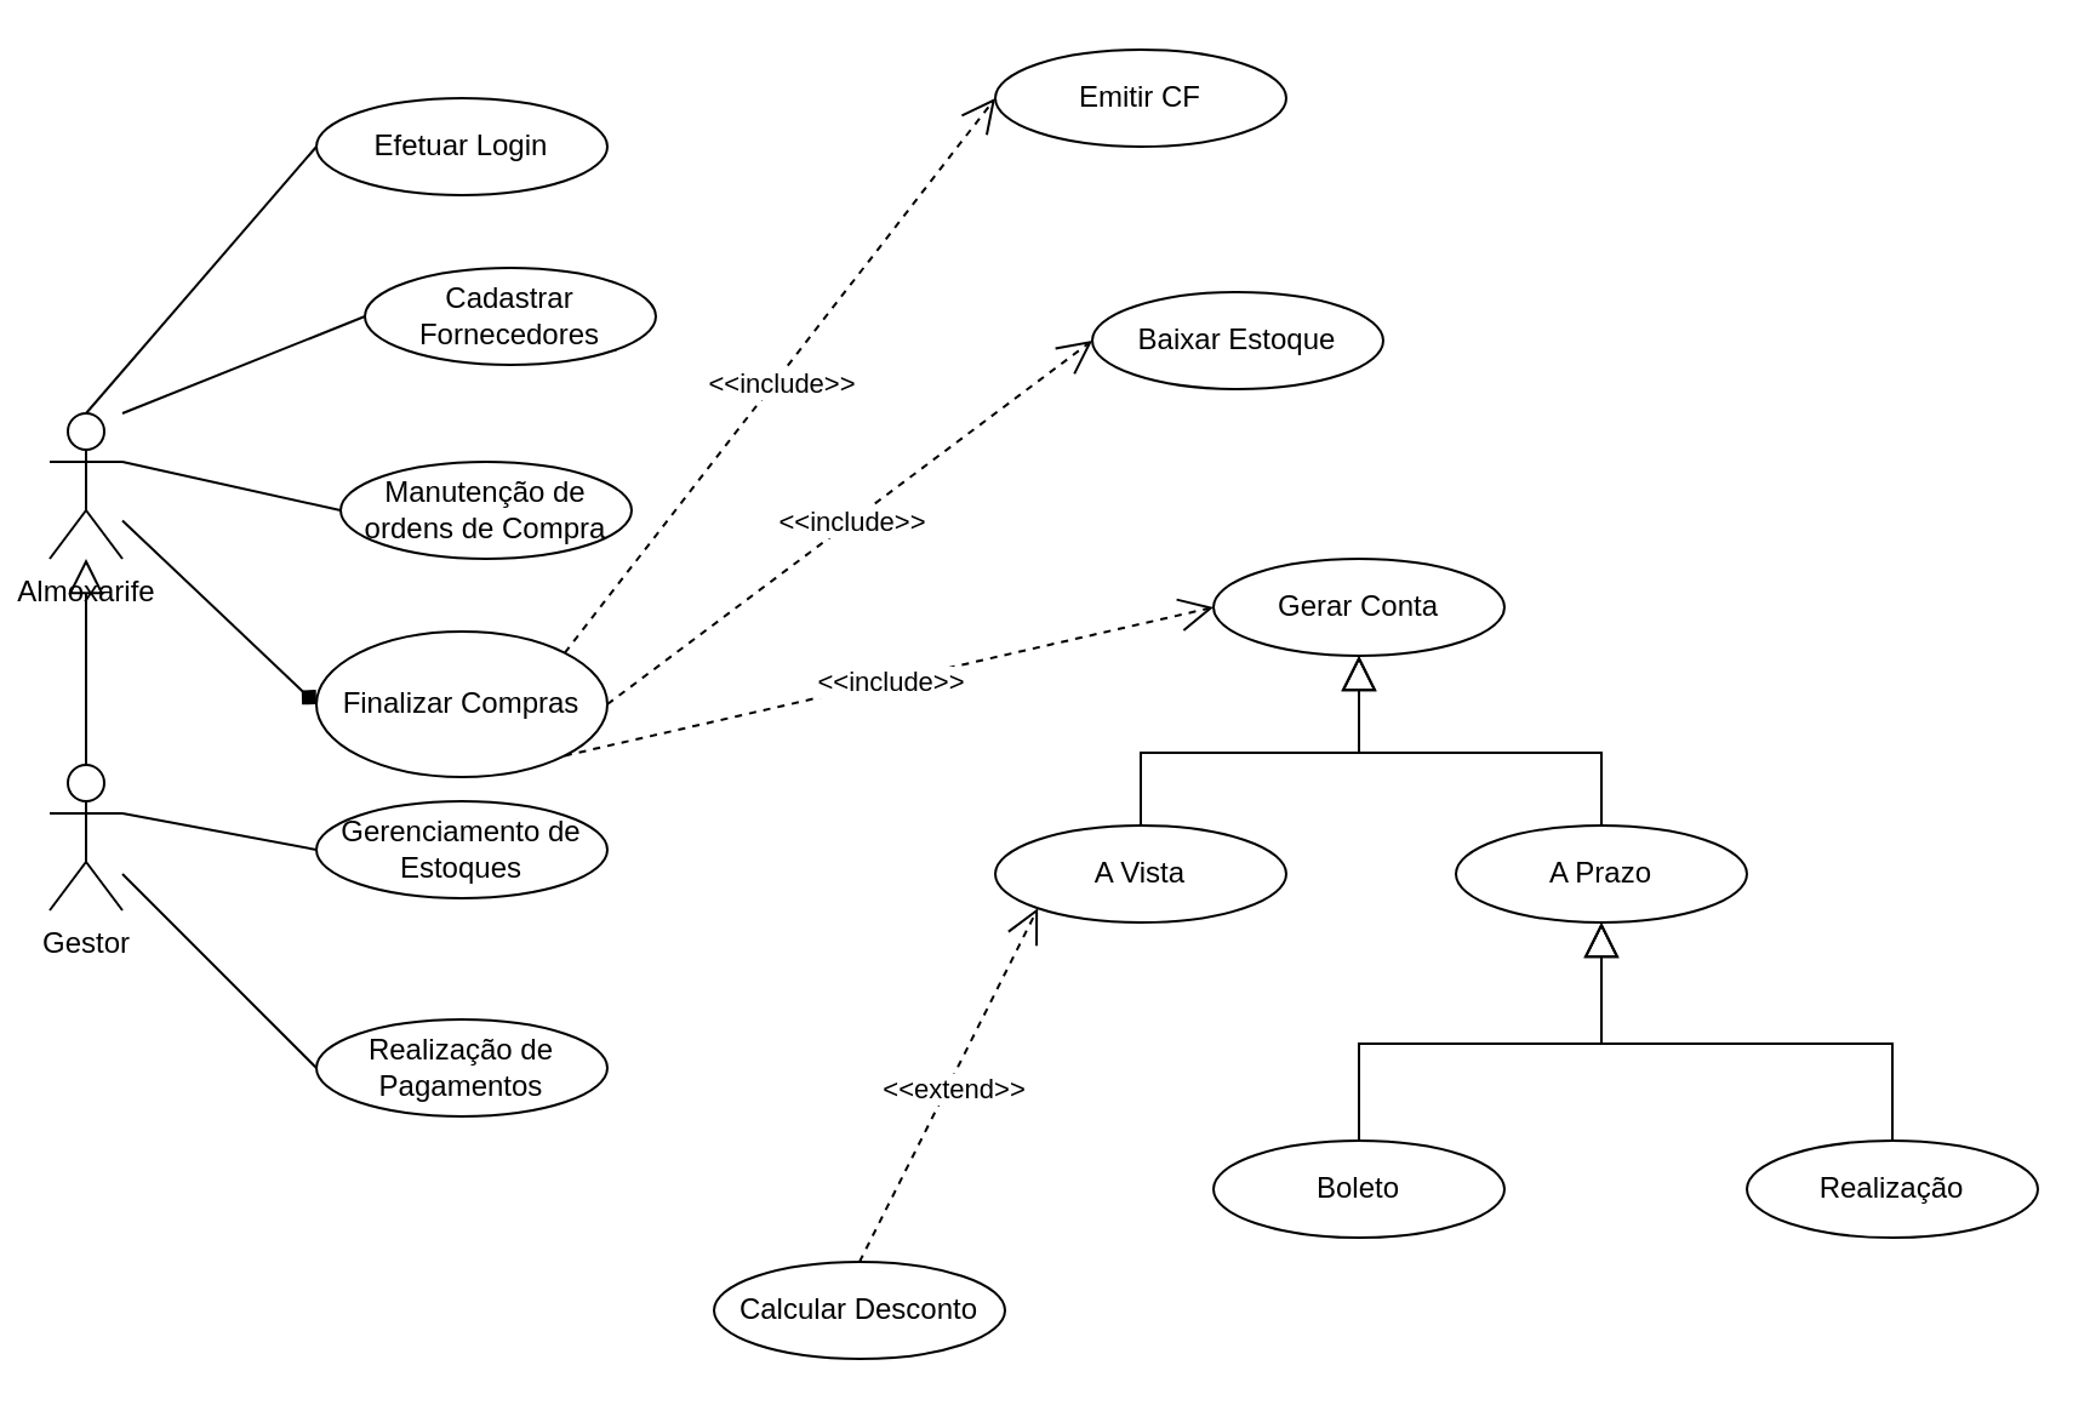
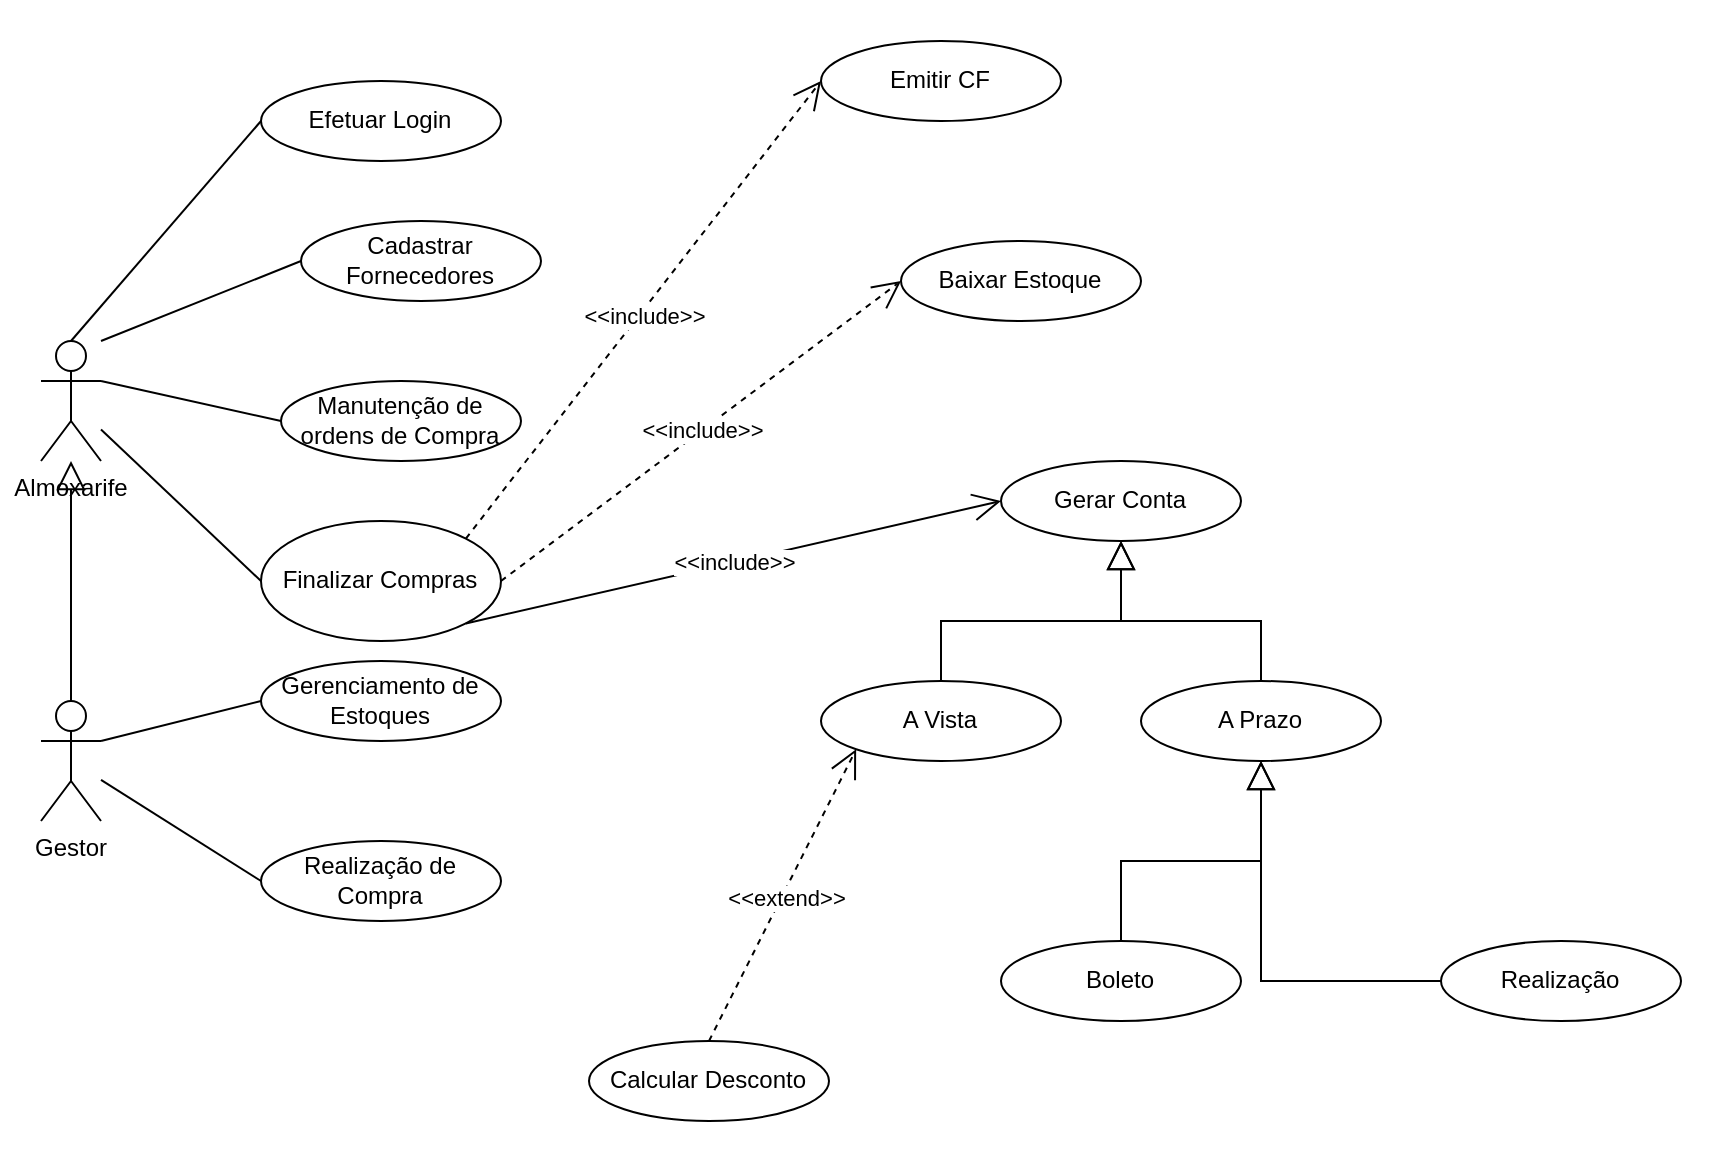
- <mxCell id="23" value="" style="endArrow=open;dashed=1;html=1;rounded=0;exitX=1;exitY=1;exitDx=0;exitDy=0;entryX=0;entryY=0.5;entryDx=0;entryDy=0;endSize=12;endFill=0;" edge="1" parent="1" source="7" target="18"><mxGeometry width="50" height="50" relative="1" as="geometry"><mxPoint x="290" y="240" as="sourcePoint" /><mxPoint x="340" y="190" as="targetPoint" /></mxGeometry></mxCell>
+ <mxCell id="23" value="" style="endArrow=open;dashed=0;html=1;rounded=0;exitX=1;exitY=1;exitDx=0;exitDy=0;entryX=0;entryY=0.5;entryDx=0;entryDy=0;endSize=12;endFill=0;" edge="1" parent="1" source="7" target="18"><mxGeometry width="50" height="50" relative="1" as="geometry"><mxPoint x="290" y="240" as="sourcePoint" /><mxPoint x="340" y="190" as="targetPoint" /></mxGeometry></mxCell>
- <mxCell id="11" value="" style="endArrow=diamond;html=1;rounded=0;entryX=0;entryY=0.5;entryDx=0;entryDy=0;" edge="1" parent="1" source="3" target="7"><mxGeometry width="50" height="50" relative="1" as="geometry"><mxPoint x="60" y="190" as="sourcePoint" /><mxPoint x="150" y="120" as="targetPoint" /></mxGeometry></mxCell>
+ <mxCell id="11" value="" style="endArrow=none;html=1;rounded=0;entryX=0;entryY=0.5;entryDx=0;entryDy=0;" edge="1" parent="1" source="3" target="7"><mxGeometry width="50" height="50" relative="1" as="geometry"><mxPoint x="60" y="190" as="sourcePoint" /><mxPoint x="150" y="120" as="targetPoint" /></mxGeometry></mxCell>
- <mxCell id="4" value="Gestor&lt;div&gt;&lt;br&gt;&lt;/div&gt;" style="shape=umlActor;verticalLabelPosition=bottom;verticalAlign=top;html=1;outlineConnect=0;" vertex="1" parent="1"><mxGeometry x="20" y="315" width="30" height="60" as="geometry" /></mxCell>
+ <mxCell id="4" value="Gestor&lt;div&gt;&lt;br&gt;&lt;/div&gt;" style="shape=umlActor;verticalLabelPosition=bottom;verticalAlign=top;html=1;outlineConnect=0;" vertex="1" parent="1"><mxGeometry x="20" y="350" width="30" height="60" as="geometry" /></mxCell>
- <mxCell id="30" value="A Prazo" style="ellipse;whiteSpace=wrap;html=1;" vertex="1" parent="1"><mxGeometry x="600" y="340" width="120" height="40" as="geometry" /></mxCell>
+ <mxCell id="30" value="A Prazo" style="ellipse;whiteSpace=wrap;html=1;" vertex="1" parent="1"><mxGeometry x="570" y="340" width="120" height="40" as="geometry" /></mxCell>
- <mxCell id="14" value="Realização de Pagamentos" style="ellipse;whiteSpace=wrap;html=1;" vertex="1" parent="1"><mxGeometry x="130" y="420" width="120" height="40" as="geometry" /></mxCell>
+ <mxCell id="14" value="Realização de Compra" style="ellipse;whiteSpace=wrap;html=1;" vertex="1" parent="1"><mxGeometry x="130" y="420" width="120" height="40" as="geometry" /></mxCell>
